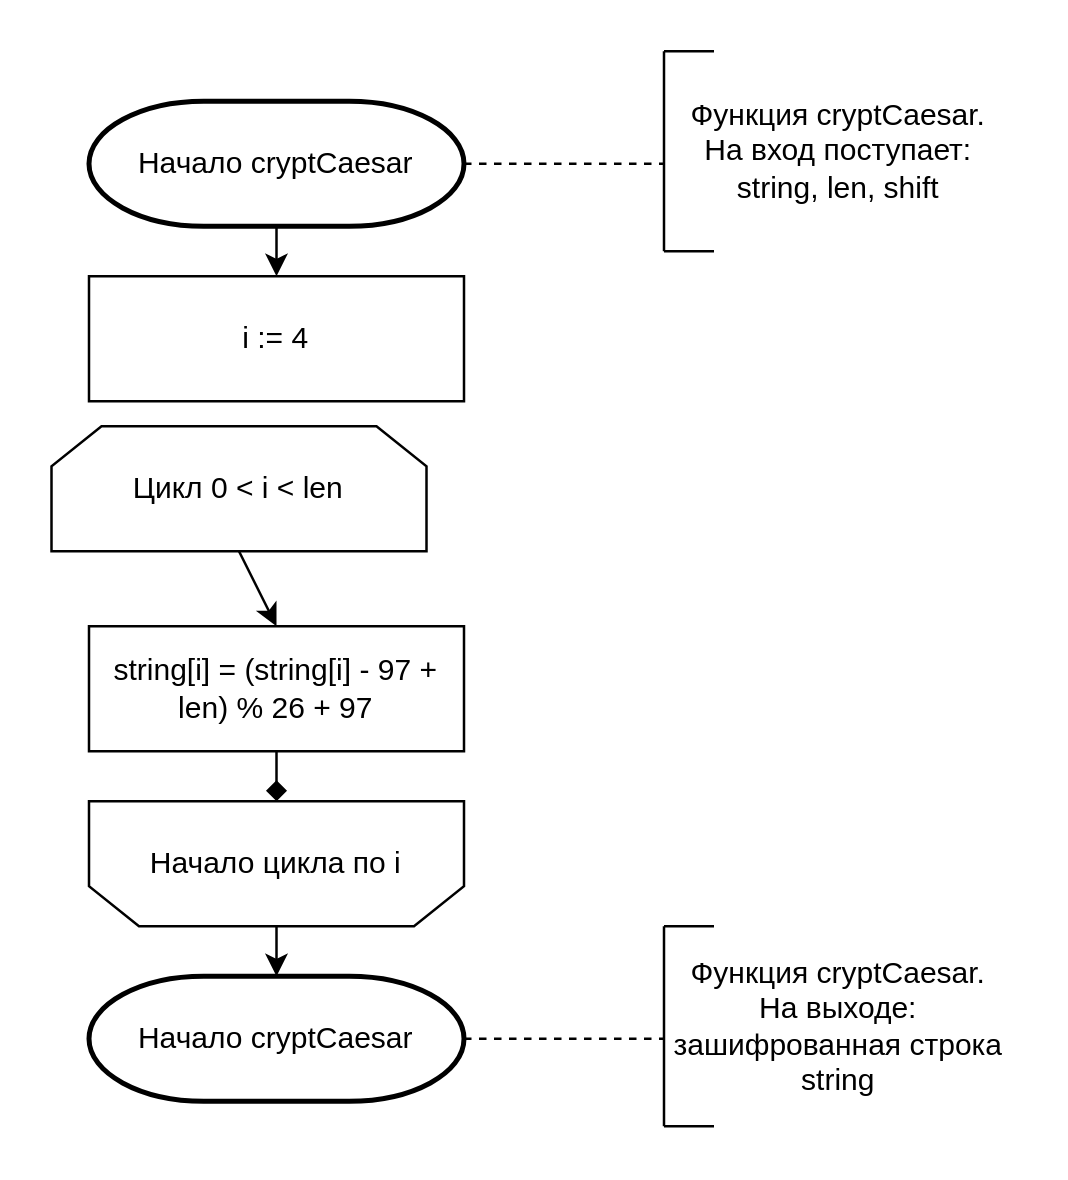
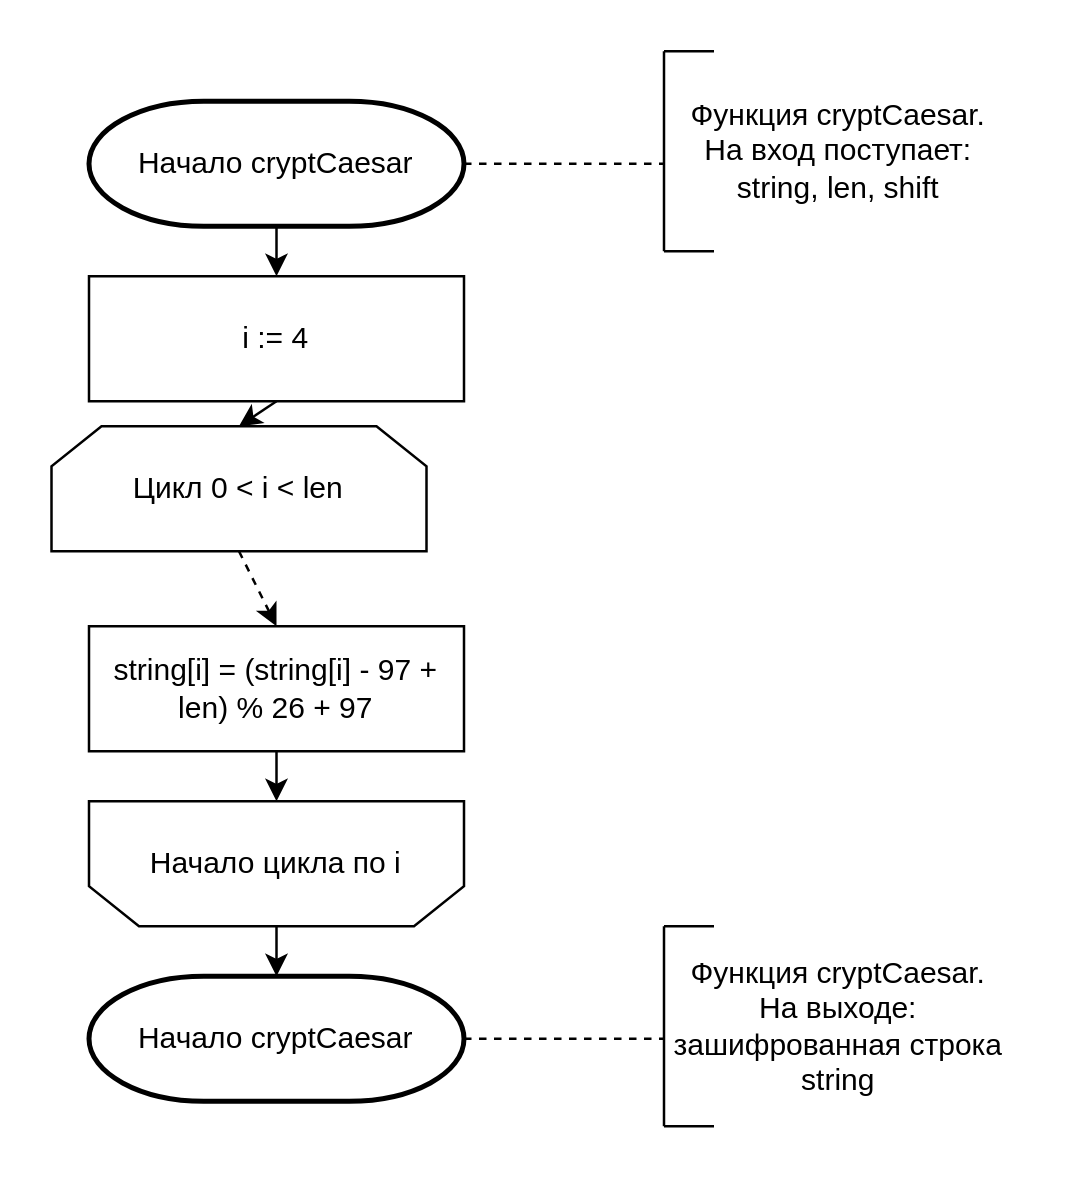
+ <mxCell id="14" value="" style="endArrow=classic;html=1;exitX=0.5;exitY=1;exitDx=0;exitDy=0;entryX=0.5;entryY=0;entryDx=0;entryDy=0;" edge="1" parent="1" source="9" target="8"><mxGeometry width="50" height="50" relative="1" as="geometry"><mxPoint x="275" y="170" as="sourcePoint" /><mxPoint x="375" y="250" as="targetPoint" /></mxGeometry></mxCell>
- <mxCell id="15" value="" style="endArrow=classic;html=1;exitX=0.5;exitY=1;exitDx=0;exitDy=0;entryX=0.5;entryY=0;entryDx=0;entryDy=0;" edge="1" parent="1" source="8" target="10"><mxGeometry width="50" height="50" relative="1" as="geometry"><mxPoint x="315" y="300" as="sourcePoint" /><mxPoint x="365" y="250" as="targetPoint" /></mxGeometry></mxCell>
+ <mxCell id="15" value="" style="endArrow=classic;html=1;exitX=0.5;exitY=1;exitDx=0;exitDy=0;entryX=0.5;entryY=0;entryDx=0;entryDy=0;dashed=1;" edge="1" parent="1" source="8" target="10"><mxGeometry width="50" height="50" relative="1" as="geometry"><mxPoint x="315" y="300" as="sourcePoint" /><mxPoint x="365" y="250" as="targetPoint" /></mxGeometry></mxCell>
- <mxCell id="16" value="" style="endArrow=diamond;html=1;exitX=0.5;exitY=1;exitDx=0;exitDy=0;entryX=0.5;entryY=0;entryDx=0;entryDy=0;" edge="1" parent="1" source="10" target="12"><mxGeometry width="50" height="50" relative="1" as="geometry"><mxPoint x="225" y="400" as="sourcePoint" /><mxPoint x="275" y="350" as="targetPoint" /></mxGeometry></mxCell>
+ <mxCell id="16" value="" style="endArrow=classic;html=1;exitX=0.5;exitY=1;exitDx=0;exitDy=0;entryX=0.5;entryY=0;entryDx=0;entryDy=0;" edge="1" parent="1" source="10" target="12"><mxGeometry width="50" height="50" relative="1" as="geometry"><mxPoint x="225" y="400" as="sourcePoint" /><mxPoint x="275" y="350" as="targetPoint" /></mxGeometry></mxCell>
